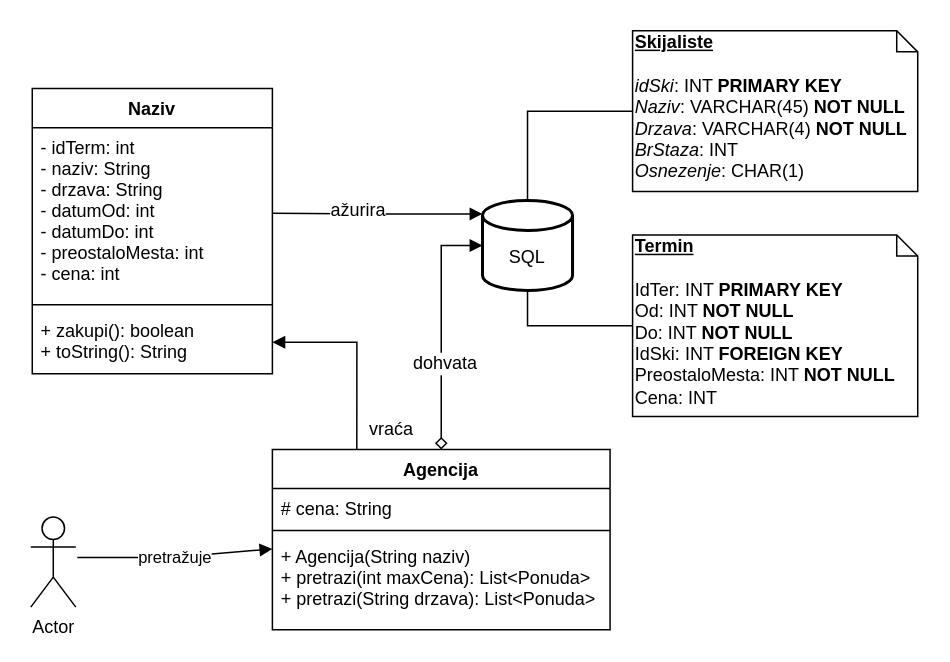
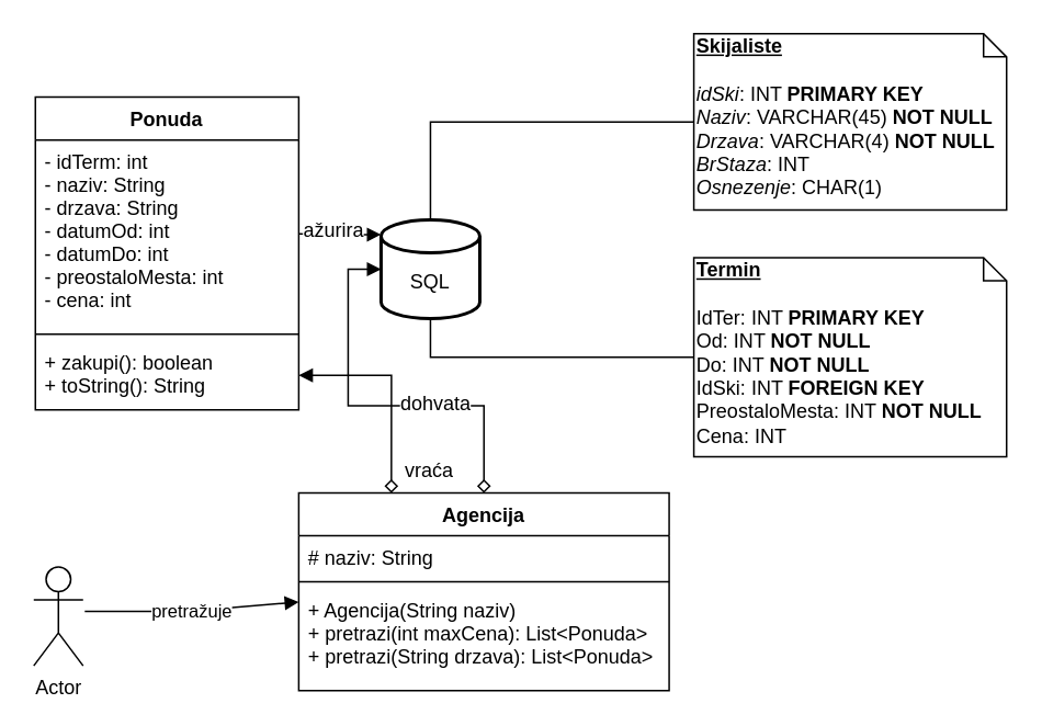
- <mxCell id="2" value="Naziv" style="swimlane;fontStyle=1;align=center;verticalAlign=top;childLayout=stackLayout;horizontal=1;startSize=26;horizontalStack=0;resizeParent=1;resizeParentMax=0;resizeLast=0;collapsible=1;marginBottom=0;" vertex="1" parent="1"><mxGeometry x="21" y="58.5" width="160" height="190" as="geometry" /></mxCell>
+ <mxCell id="2" value="Ponuda" style="swimlane;fontStyle=1;align=center;verticalAlign=top;childLayout=stackLayout;horizontal=1;startSize=26;horizontalStack=0;resizeParent=1;resizeParentMax=0;resizeLast=0;collapsible=1;marginBottom=0;" vertex="1" parent="1"><mxGeometry x="21" y="58.5" width="160" height="190" as="geometry" /></mxCell>
- <mxCell id="15" value="&lt;br&gt;&lt;div&gt;SQL&lt;/div&gt;" style="strokeWidth=2;html=1;shape=mxgraph.flowchart.database;whiteSpace=wrap;" vertex="1" parent="1"><mxGeometry x="321" y="133" width="60" height="60" as="geometry" /></mxCell>
+ <mxCell id="15" value="&lt;br&gt;&lt;div&gt;SQL&lt;/div&gt;" style="strokeWidth=2;html=1;shape=mxgraph.flowchart.database;whiteSpace=wrap;" vertex="1" parent="1"><mxGeometry x="231" y="133" width="60" height="60" as="geometry" /></mxCell>
- <mxCell id="21" style="edgeStyle=orthogonalEdgeStyle;rounded=0;orthogonalLoop=1;jettySize=auto;html=1;exitX=1;exitY=0.5;exitDx=0;exitDy=0;entryX=0.25;entryY=0;entryDx=0;entryDy=0;endArrow=none;endFill=0;startArrow=block;startFill=1;" edge="1" parent="1" source="5" target="6"><mxGeometry relative="1" as="geometry" /></mxCell>
+ <mxCell id="21" style="edgeStyle=orthogonalEdgeStyle;rounded=0;orthogonalLoop=1;jettySize=auto;html=1;exitX=1;exitY=0.5;exitDx=0;exitDy=0;entryX=0.25;entryY=0;entryDx=0;entryDy=0;endArrow=diamond;endFill=0;startArrow=block;startFill=1;" edge="1" parent="1" source="5" target="6"><mxGeometry relative="1" as="geometry" /></mxCell>
- <mxCell id="7" value="# cena: String" style="text;strokeColor=none;fillColor=none;align=left;verticalAlign=top;spacingLeft=4;spacingRight=4;overflow=hidden;rotatable=0;points=[[0,0.5],[1,0.5]];portConstraint=eastwest;" vertex="1" parent="6"><mxGeometry y="26" width="225" height="24" as="geometry" /></mxCell>
+ <mxCell id="7" value="# naziv: String" style="text;strokeColor=none;fillColor=none;align=left;verticalAlign=top;spacingLeft=4;spacingRight=4;overflow=hidden;rotatable=0;points=[[0,0.5],[1,0.5]];portConstraint=eastwest;" vertex="1" parent="6"><mxGeometry y="26" width="225" height="24" as="geometry" /></mxCell>
